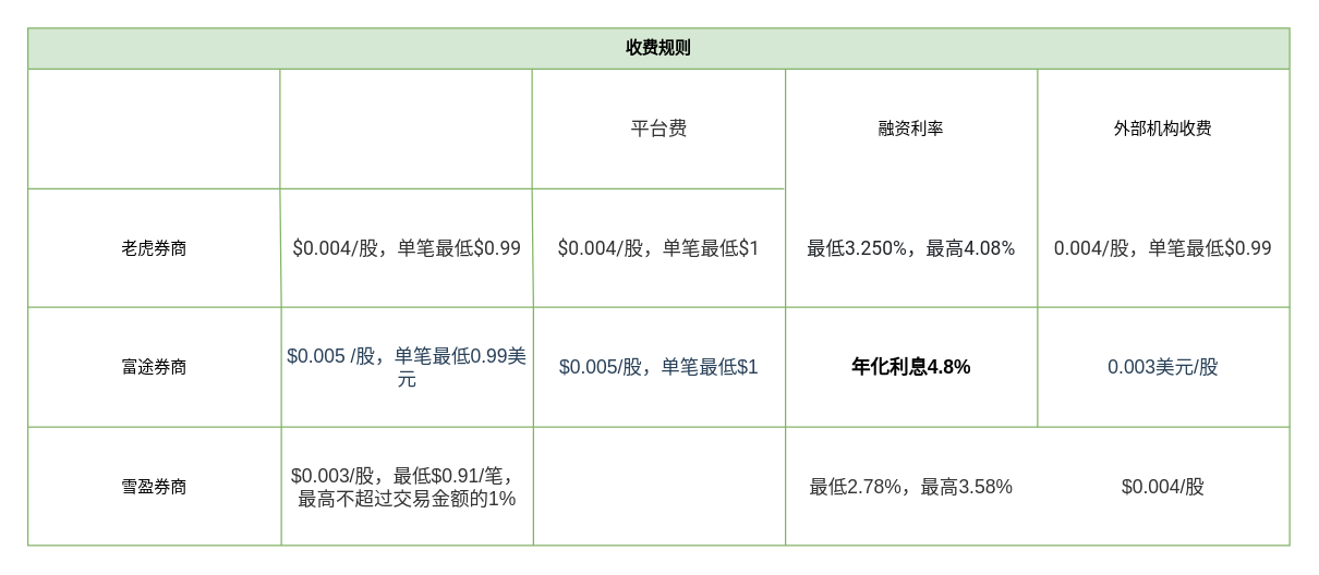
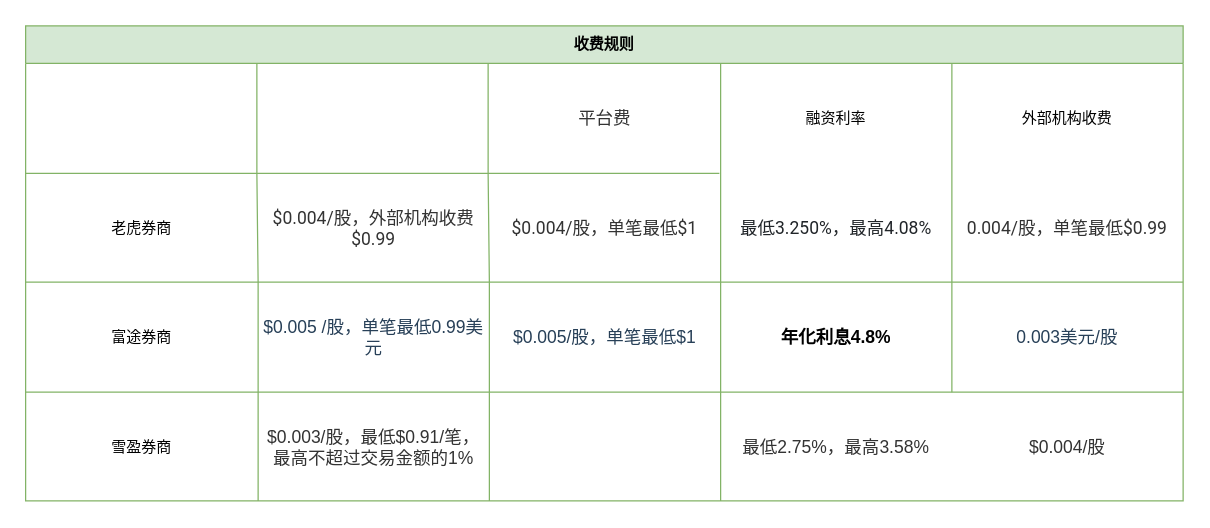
- <mxCell id="9" value="&lt;span style=&quot;color: rgb(51 , 51 , 51) ; font-family: &amp;#34;roboto&amp;#34; , &amp;#34;segoe ui&amp;#34; , &amp;#34;pingfang sc&amp;#34; , &amp;#34;microsoft yahei&amp;#34; , &amp;#34;helvetica neue&amp;#34; , &amp;#34;helvetica&amp;#34; , &amp;#34;arial&amp;#34; , sans-serif ; font-size: 14px ; background-color: rgb(255 , 255 , 255)&quot;&gt;$0.004/股，单笔最低$0.99&lt;/span&gt;" style="shape=partialRectangle;html=1;whiteSpace=wrap;connectable=0;fillColor=none;top=0;left=0;bottom=0;right=0;overflow=hidden;" vertex="1" parent="7"><mxGeometry x="186" width="185" height="87" as="geometry" /></mxCell>
+ <mxCell id="9" value="&lt;span style=&quot;color: rgb(51 , 51 , 51) ; font-family: &amp;#34;roboto&amp;#34; , &amp;#34;segoe ui&amp;#34; , &amp;#34;pingfang sc&amp;#34; , &amp;#34;microsoft yahei&amp;#34; , &amp;#34;helvetica neue&amp;#34; , &amp;#34;helvetica&amp;#34; , &amp;#34;arial&amp;#34; , sans-serif ; font-size: 14px ; background-color: rgb(255 , 255 , 255)&quot;&gt;$0.004/股，外部机构收费$0.99&lt;/span&gt;" style="shape=partialRectangle;html=1;whiteSpace=wrap;connectable=0;fillColor=none;top=0;left=0;bottom=0;right=0;overflow=hidden;" vertex="1" parent="7"><mxGeometry x="186" width="185" height="87" as="geometry" /></mxCell>
- <mxCell id="22" value="&lt;span style=&quot;color: rgb(51 , 51 , 51) ; font-size: 14px ; font-style: normal ; font-weight: 400 ; letter-spacing: normal ; text-align: center ; text-indent: 0px ; text-transform: none ; word-spacing: 0px ; background-color: rgb(255 , 255 , 255) ; display: inline ; float: none&quot;&gt;最低2.78%，最高&lt;/span&gt;&lt;span style=&quot;color: rgb(51 , 51 , 51) ; font-family: &amp;#34;pingfang sc&amp;#34; , &amp;#34;roboto&amp;#34; , &amp;#34;microsoft yahei&amp;#34; , &amp;#34;helvetica neue&amp;#34; , &amp;#34;helvetica&amp;#34; , , &amp;#34;arial&amp;#34; , sans-serif ; font-size: 14px ; background-color: rgb(255 , 255 , 255)&quot;&gt;3.58%&lt;/span&gt;" style="shape=partialRectangle;html=1;whiteSpace=wrap;connectable=0;fillColor=none;top=0;left=0;bottom=0;right=0;overflow=hidden;" vertex="1" parent="19"><mxGeometry x="556" width="185" height="87" as="geometry" /></mxCell>
+ <mxCell id="22" value="&lt;span style=&quot;color: rgb(51 , 51 , 51) ; font-size: 14px ; font-style: normal ; font-weight: 400 ; letter-spacing: normal ; text-align: center ; text-indent: 0px ; text-transform: none ; word-spacing: 0px ; background-color: rgb(255 , 255 , 255) ; display: inline ; float: none&quot;&gt;最低2.75%，最高&lt;/span&gt;&lt;span style=&quot;color: rgb(51 , 51 , 51) ; font-family: &amp;#34;pingfang sc&amp;#34; , &amp;#34;roboto&amp;#34; , &amp;#34;microsoft yahei&amp;#34; , &amp;#34;helvetica neue&amp;#34; , &amp;#34;helvetica&amp;#34; , , &amp;#34;arial&amp;#34; , sans-serif ; font-size: 14px ; background-color: rgb(255 , 255 , 255)&quot;&gt;3.58%&lt;/span&gt;" style="shape=partialRectangle;html=1;whiteSpace=wrap;connectable=0;fillColor=none;top=0;left=0;bottom=0;right=0;overflow=hidden;" vertex="1" parent="19"><mxGeometry x="556" width="185" height="87" as="geometry" /></mxCell>
